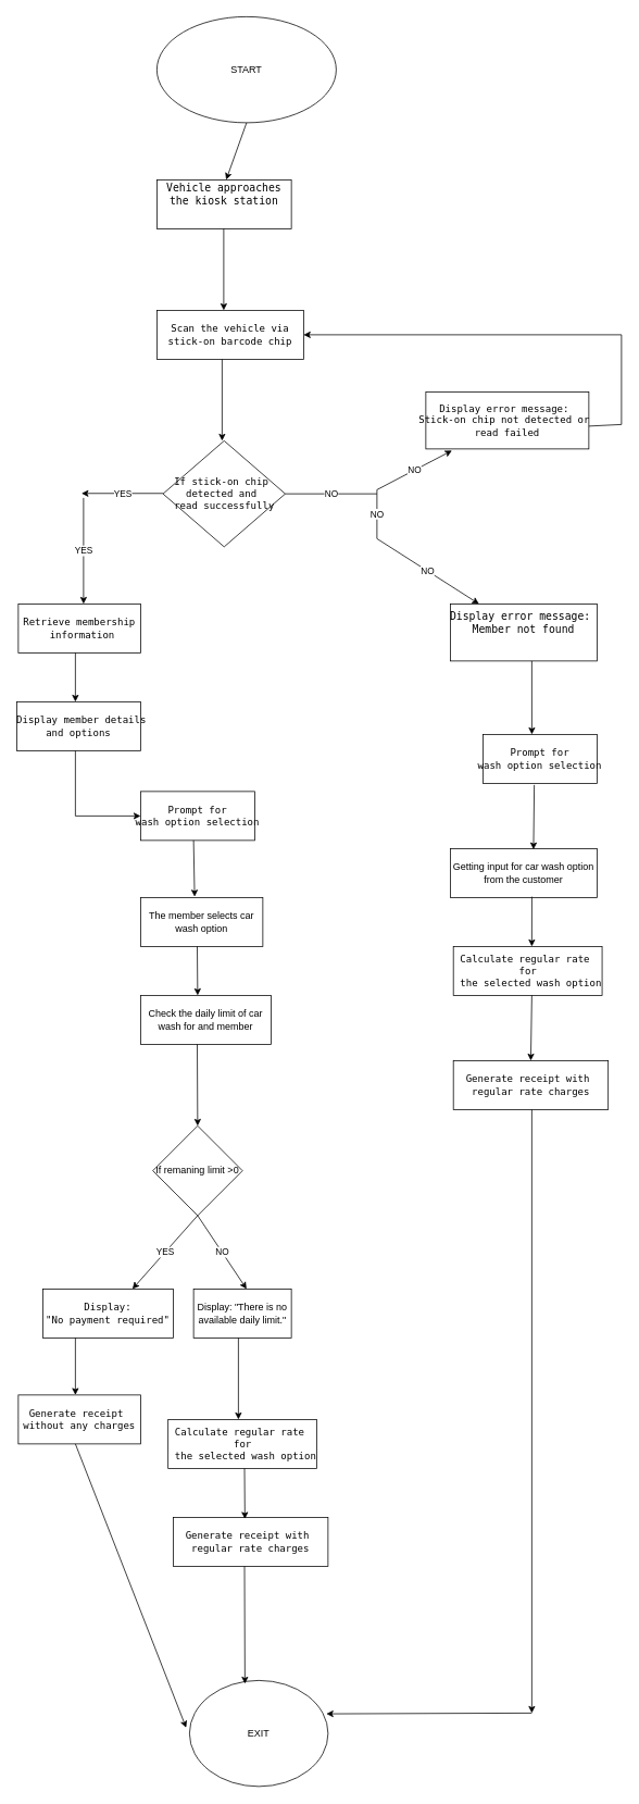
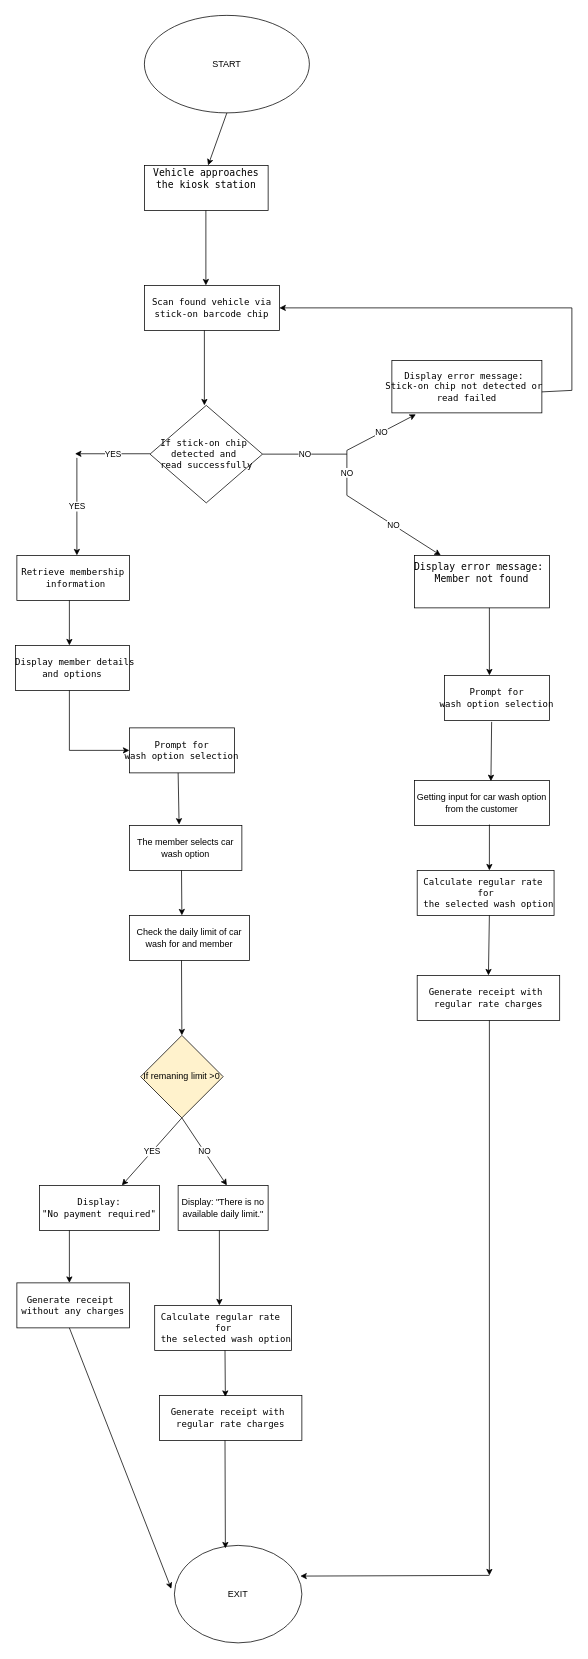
- <mxCell id="6" value="&lt;br&gt;&lt;pre&gt;&lt;code class=&quot;!whitespace-pre hljs language-plaintext&quot;&gt;Scan the vehicle via&lt;br&gt;stick-on barcode chip&lt;br&gt;&lt;/code&gt;&lt;/pre&gt;&lt;br&gt;" style="rounded=0;whiteSpace=wrap;html=1;" parent="1" vertex="1"><mxGeometry x="192" y="380" width="180" height="60" as="geometry" /></mxCell>
+ <mxCell id="6" value="&lt;br&gt;&lt;pre&gt;&lt;code class=&quot;!whitespace-pre hljs language-plaintext&quot;&gt;Scan found vehicle via&lt;br&gt;stick-on barcode chip&lt;br&gt;&lt;/code&gt;&lt;/pre&gt;&lt;br&gt;" style="rounded=0;whiteSpace=wrap;html=1;" parent="1" vertex="1"><mxGeometry x="192" y="380" width="180" height="60" as="geometry" /></mxCell>
- <mxCell id="27" value="If remaning limit &amp;gt;0" style="rhombus;whiteSpace=wrap;html=1;" parent="1" vertex="1"><mxGeometry x="187" y="1380" width="110" height="110" as="geometry" /></mxCell>
+ <mxCell id="27" value="If remaning limit &amp;gt;0" style="rhombus;whiteSpace=wrap;html=1;fillColor=#fff2cc;" parent="1" vertex="1"><mxGeometry x="187" y="1380" width="110" height="110" as="geometry" /></mxCell>
